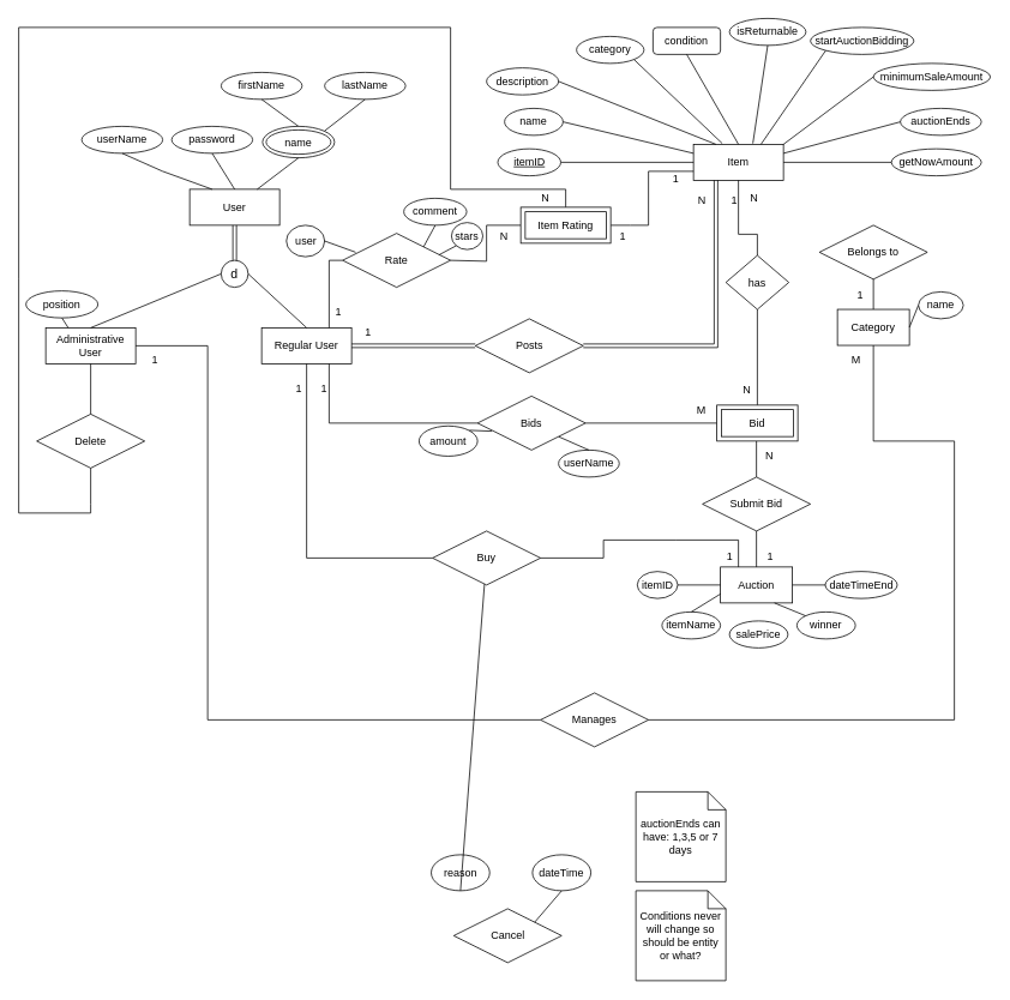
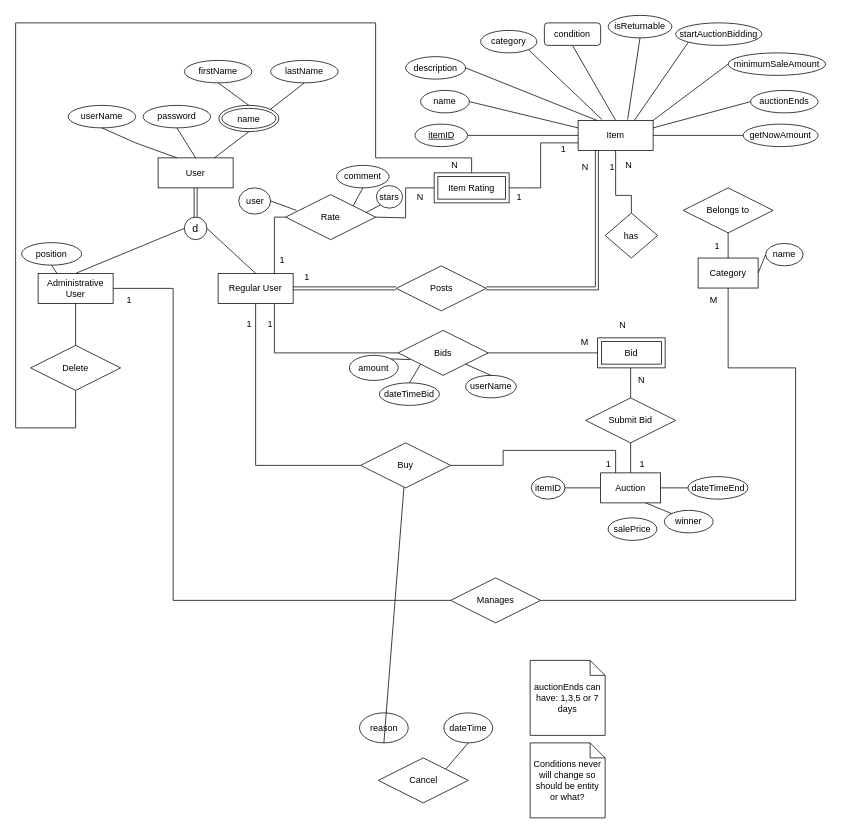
- <mxCell id="106" value="" style="endArrow=none;html=1;rounded=0;exitX=0.5;exitY=1;exitDx=0;exitDy=0;entryX=0.5;entryY=0;entryDx=0;entryDy=0;" parent="1" source="105" target="108" edge="1"><mxGeometry relative="1" as="geometry"><mxPoint x="680" y="410" as="sourcePoint" /><mxPoint x="840" y="450" as="targetPoint" /></mxGeometry></mxCell>
+ <mxCell id="52" value="" style="endArrow=none;html=1;rounded=0;entryX=0;entryY=1;entryDx=0;entryDy=0;exitX=0.5;exitY=0;exitDx=0;exitDy=0;" parent="1" source="49" target="63" edge="1"><mxGeometry relative="1" as="geometry"><mxPoint x="540" y="540" as="sourcePoint" /><mxPoint x="517.5" y="410" as="targetPoint" /></mxGeometry></mxCell>
+ <mxCell id="49" value="dateTimeBid" style="ellipse;whiteSpace=wrap;html=1;align=center;" parent="1" vertex="1"><mxGeometry x="505.04" y="510" width="80" height="30" as="geometry" /></mxCell>
- <mxCell id="87" value="" style="endArrow=none;html=1;rounded=0;entryX=0;entryY=0.75;entryDx=0;entryDy=0;exitX=0.5;exitY=0;exitDx=0;exitDy=0;" parent="1" source="82" target="62" edge="1"><mxGeometry relative="1" as="geometry"><mxPoint x="763" y="660" as="sourcePoint" /><mxPoint x="810" y="660" as="targetPoint" /></mxGeometry></mxCell>
- <mxCell id="82" value="itemName" style="ellipse;whiteSpace=wrap;html=1;align=center;" parent="1" vertex="1"><mxGeometry x="735" y="680" width="65" height="30" as="geometry" /></mxCell>
